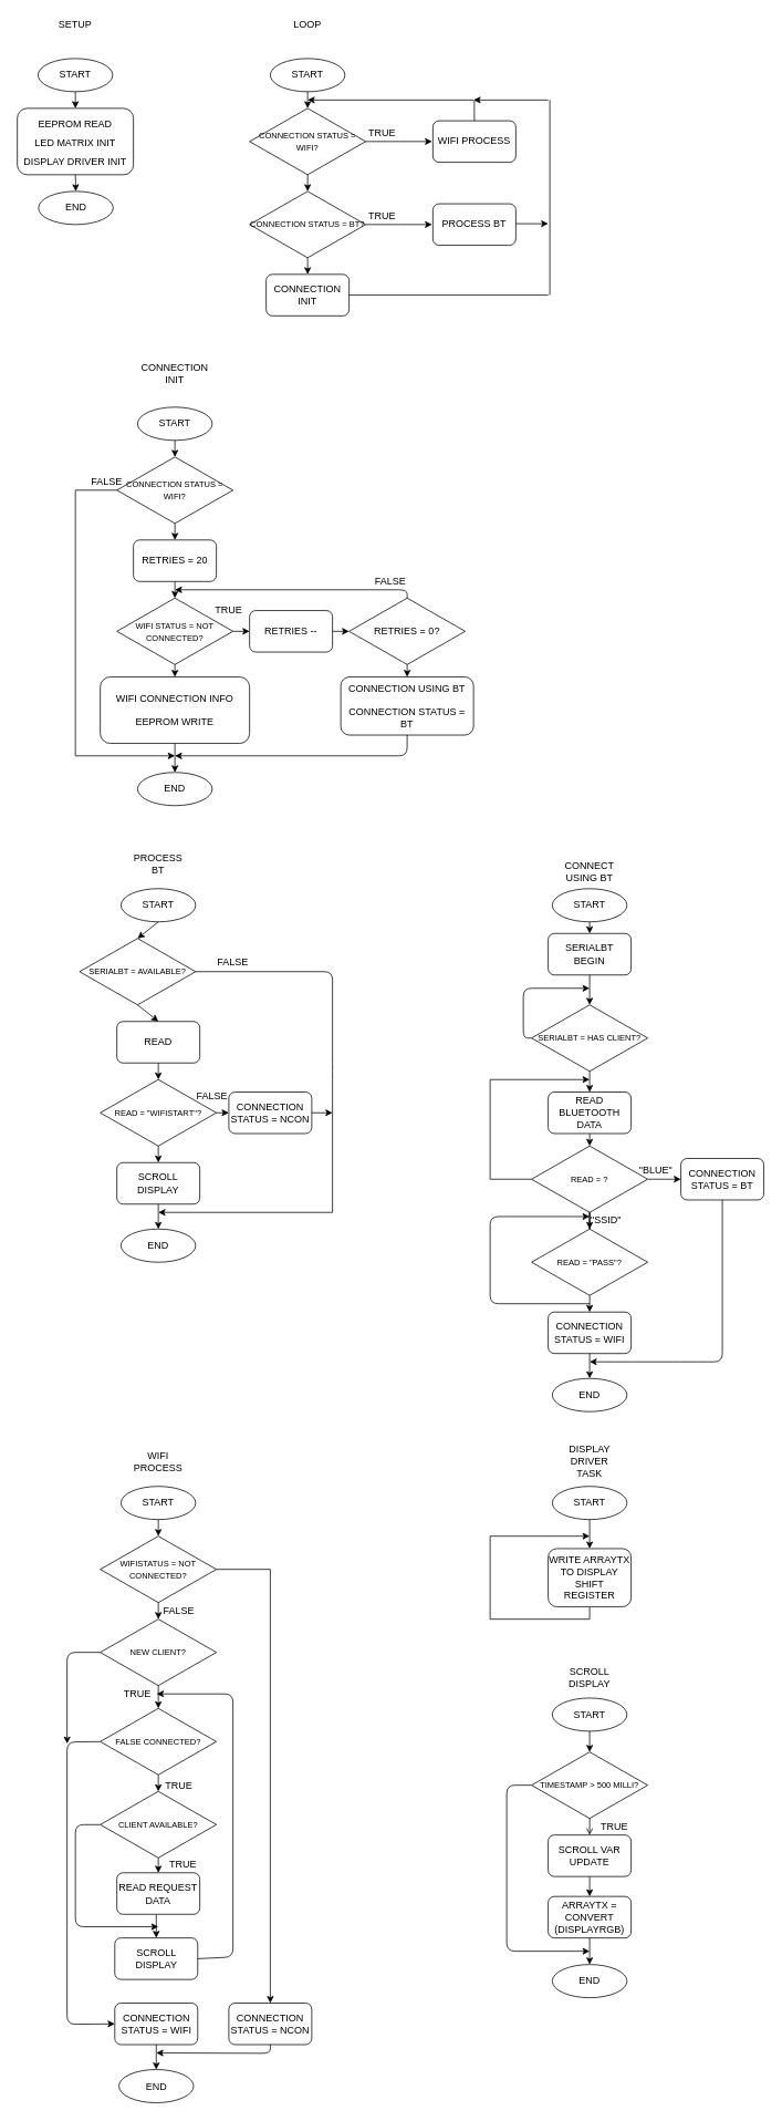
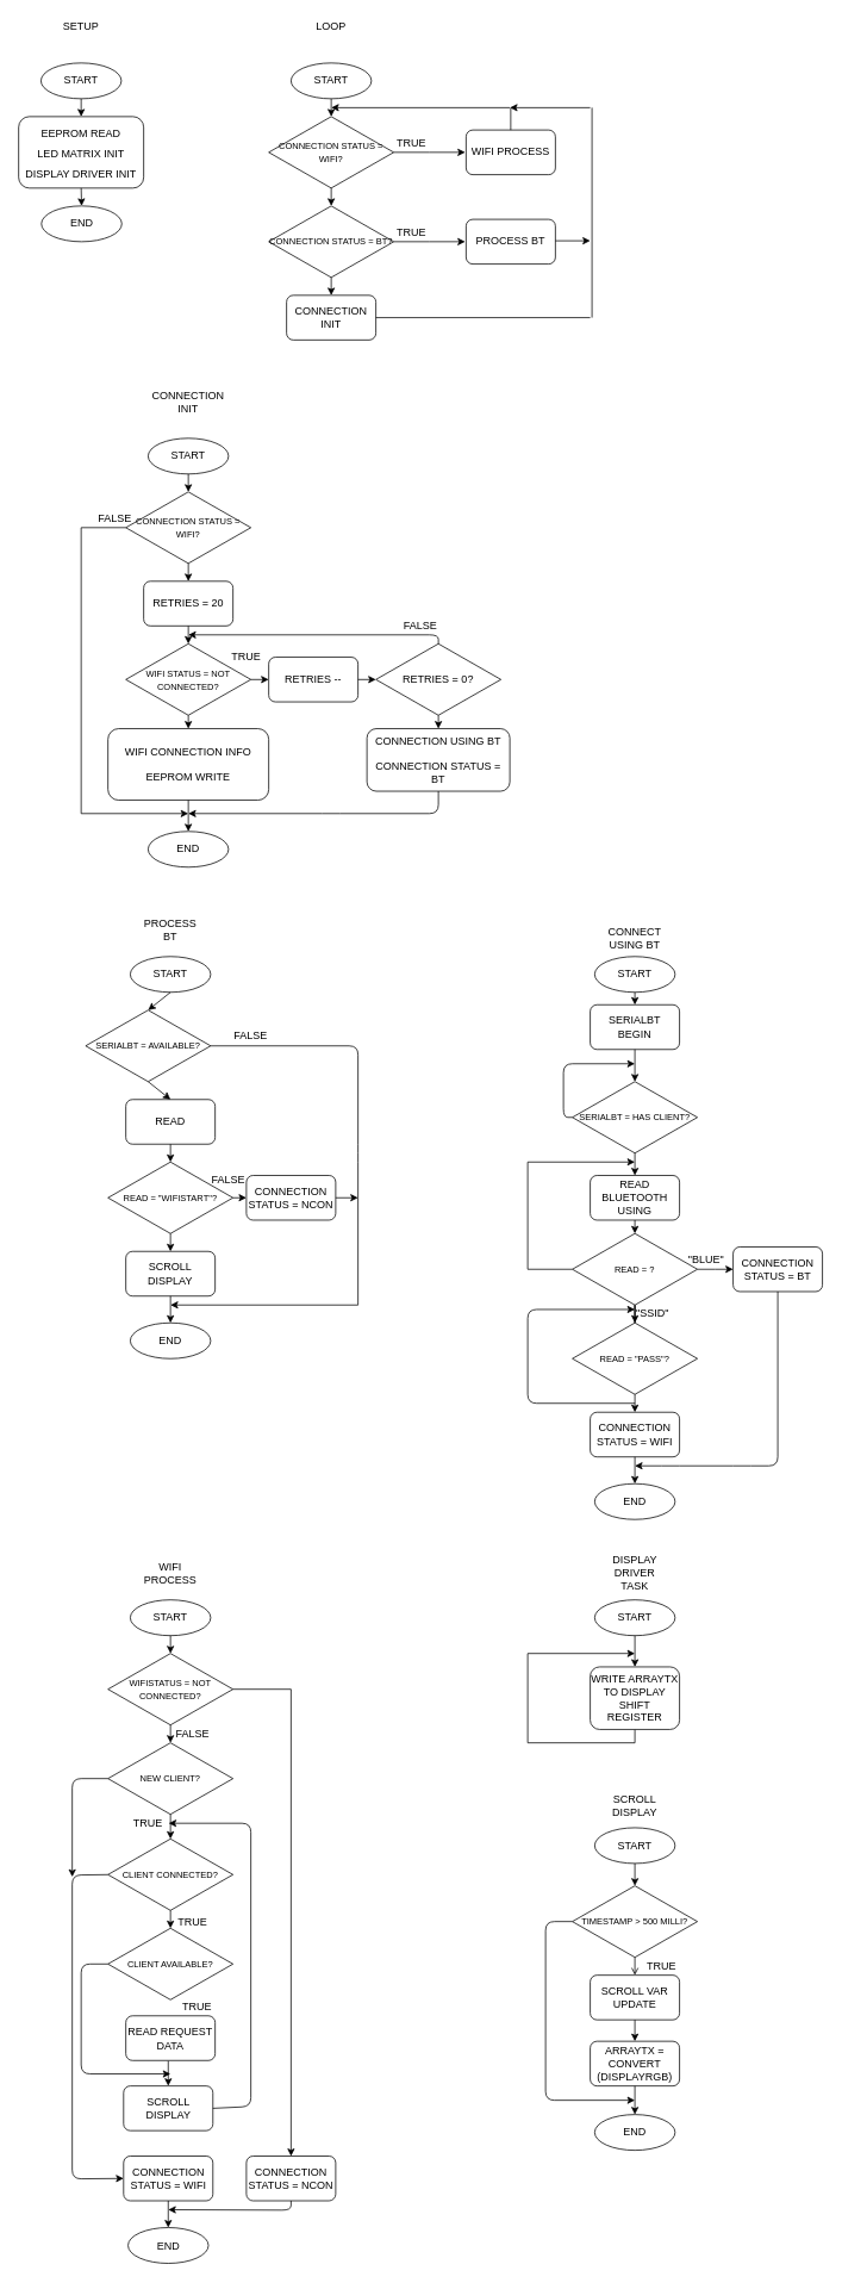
- <mxCell id="83" value="READ BLUETOOTH DATA" style="rounded=1;whiteSpace=wrap;html=1;" parent="1" vertex="1"><mxGeometry x="660" y="1315" width="100" height="50" as="geometry" /></mxCell>
+ <mxCell id="83" value="READ BLUETOOTH USING" style="rounded=1;whiteSpace=wrap;html=1;" parent="1" vertex="1"><mxGeometry x="660" y="1315" width="100" height="50" as="geometry" /></mxCell>
- <mxCell id="133" value="&lt;span style=&quot;white-space: normal&quot;&gt;&lt;font style=&quot;font-size: 10px ; line-height: 110%&quot;&gt;FALSE CONNECTED?&lt;/font&gt;&lt;/span&gt;" style="rhombus;whiteSpace=wrap;html=1;" parent="1" vertex="1"><mxGeometry x="120" y="2057.5" width="140" height="80" as="geometry" /></mxCell>
+ <mxCell id="133" value="&lt;span style=&quot;white-space: normal&quot;&gt;&lt;font style=&quot;font-size: 10px ; line-height: 110%&quot;&gt;CLIENT CONNECTED?&lt;/font&gt;&lt;/span&gt;" style="rhombus;whiteSpace=wrap;html=1;" parent="1" vertex="1"><mxGeometry x="120" y="2057.5" width="140" height="80" as="geometry" /></mxCell>
- <mxCell id="137" value="" style="endArrow=classic;html=1;entryX=0.5;entryY=0;entryDx=0;entryDy=0;exitX=0.5;exitY=1;exitDx=0;exitDy=0;" parent="1" source="134" target="105" edge="1"><mxGeometry width="50" height="50" relative="1" as="geometry"><mxPoint x="200" y="2147.5" as="sourcePoint" /><mxPoint x="200" y="2167.5" as="targetPoint" /></mxGeometry></mxCell>
